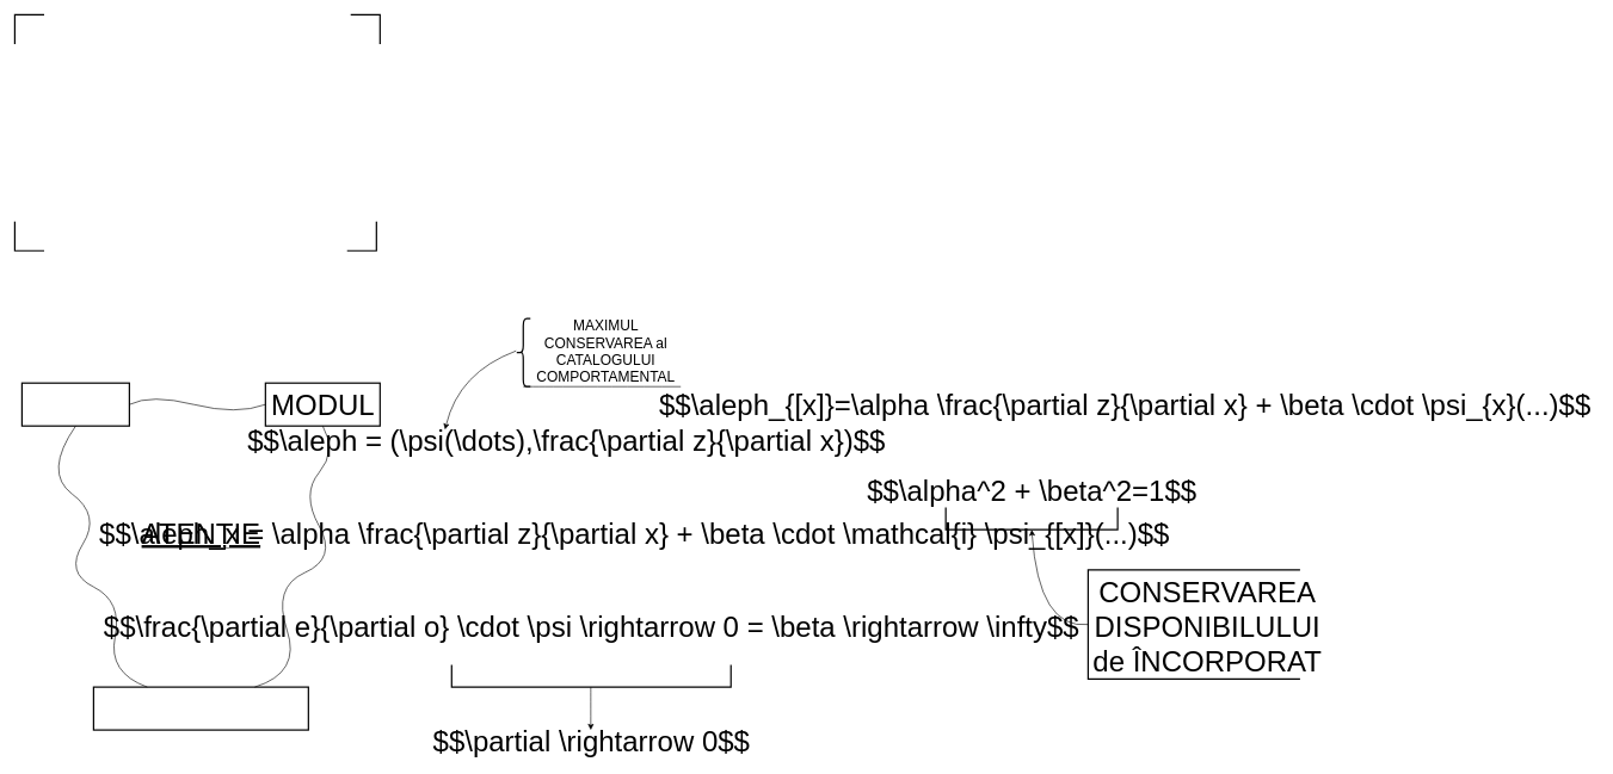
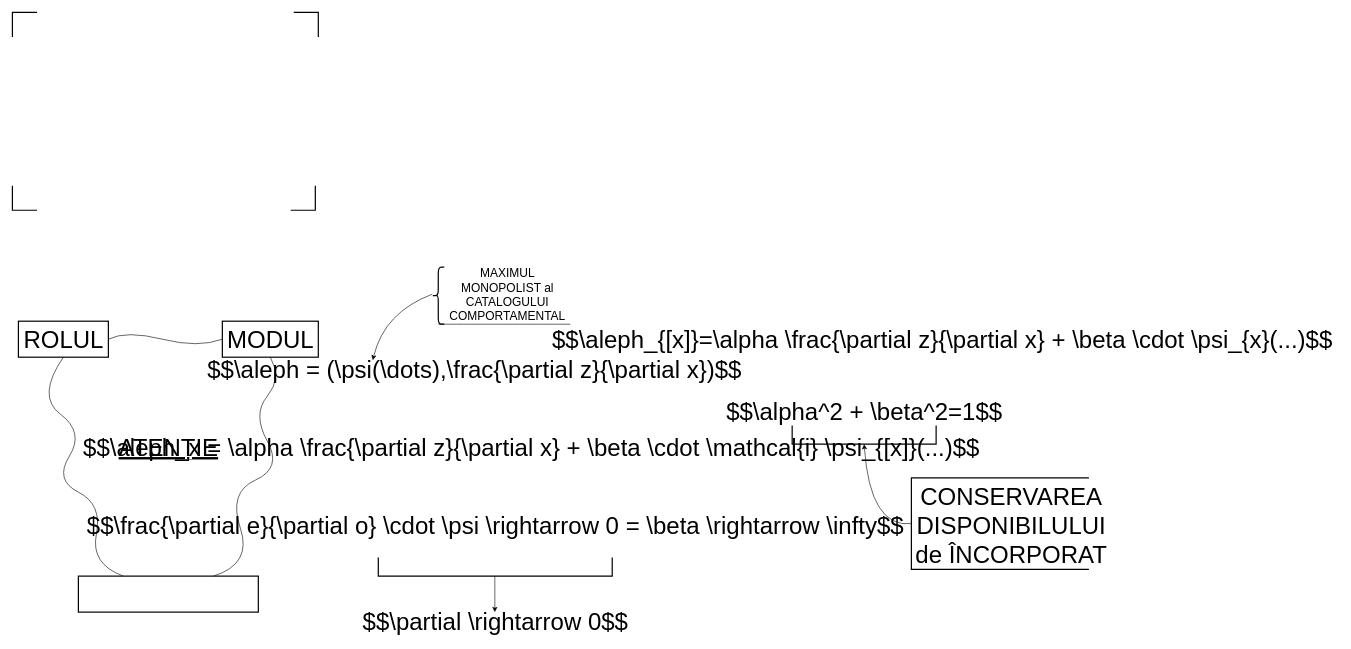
- <mxCell id="21" value="MAXIMUL&lt;br&gt;CONSERVAREA al&lt;br&gt;CATALOGULUI&lt;br&gt;COMPORTAMENTAL" style="text;html=1;align=center;verticalAlign=middle;resizable=0;points=[];autosize=1;strokeColor=none;fillColor=none;fontSize=20;" parent="1" vertex="1"><mxGeometry x="740" y="440" width="210" height="100" as="geometry" /></mxCell>
+ <mxCell id="21" value="MAXIMUL&lt;br&gt;MONOPOLIST al&lt;br&gt;CATALOGULUI&lt;br&gt;COMPORTAMENTAL" style="text;html=1;align=center;verticalAlign=middle;resizable=0;points=[];autosize=1;strokeColor=none;fillColor=none;fontSize=20;" parent="1" vertex="1"><mxGeometry x="740" y="440" width="210" height="100" as="geometry" /></mxCell>
+ <mxCell id="6" value="ROLUL" style="text;html=1;align=center;verticalAlign=middle;resizable=0;points=[];autosize=1;strokeColor=none;fillColor=none;fontSize=40;" parent="1" vertex="1"><mxGeometry x="30" y="540" width="150" height="50" as="geometry" /></mxCell>
